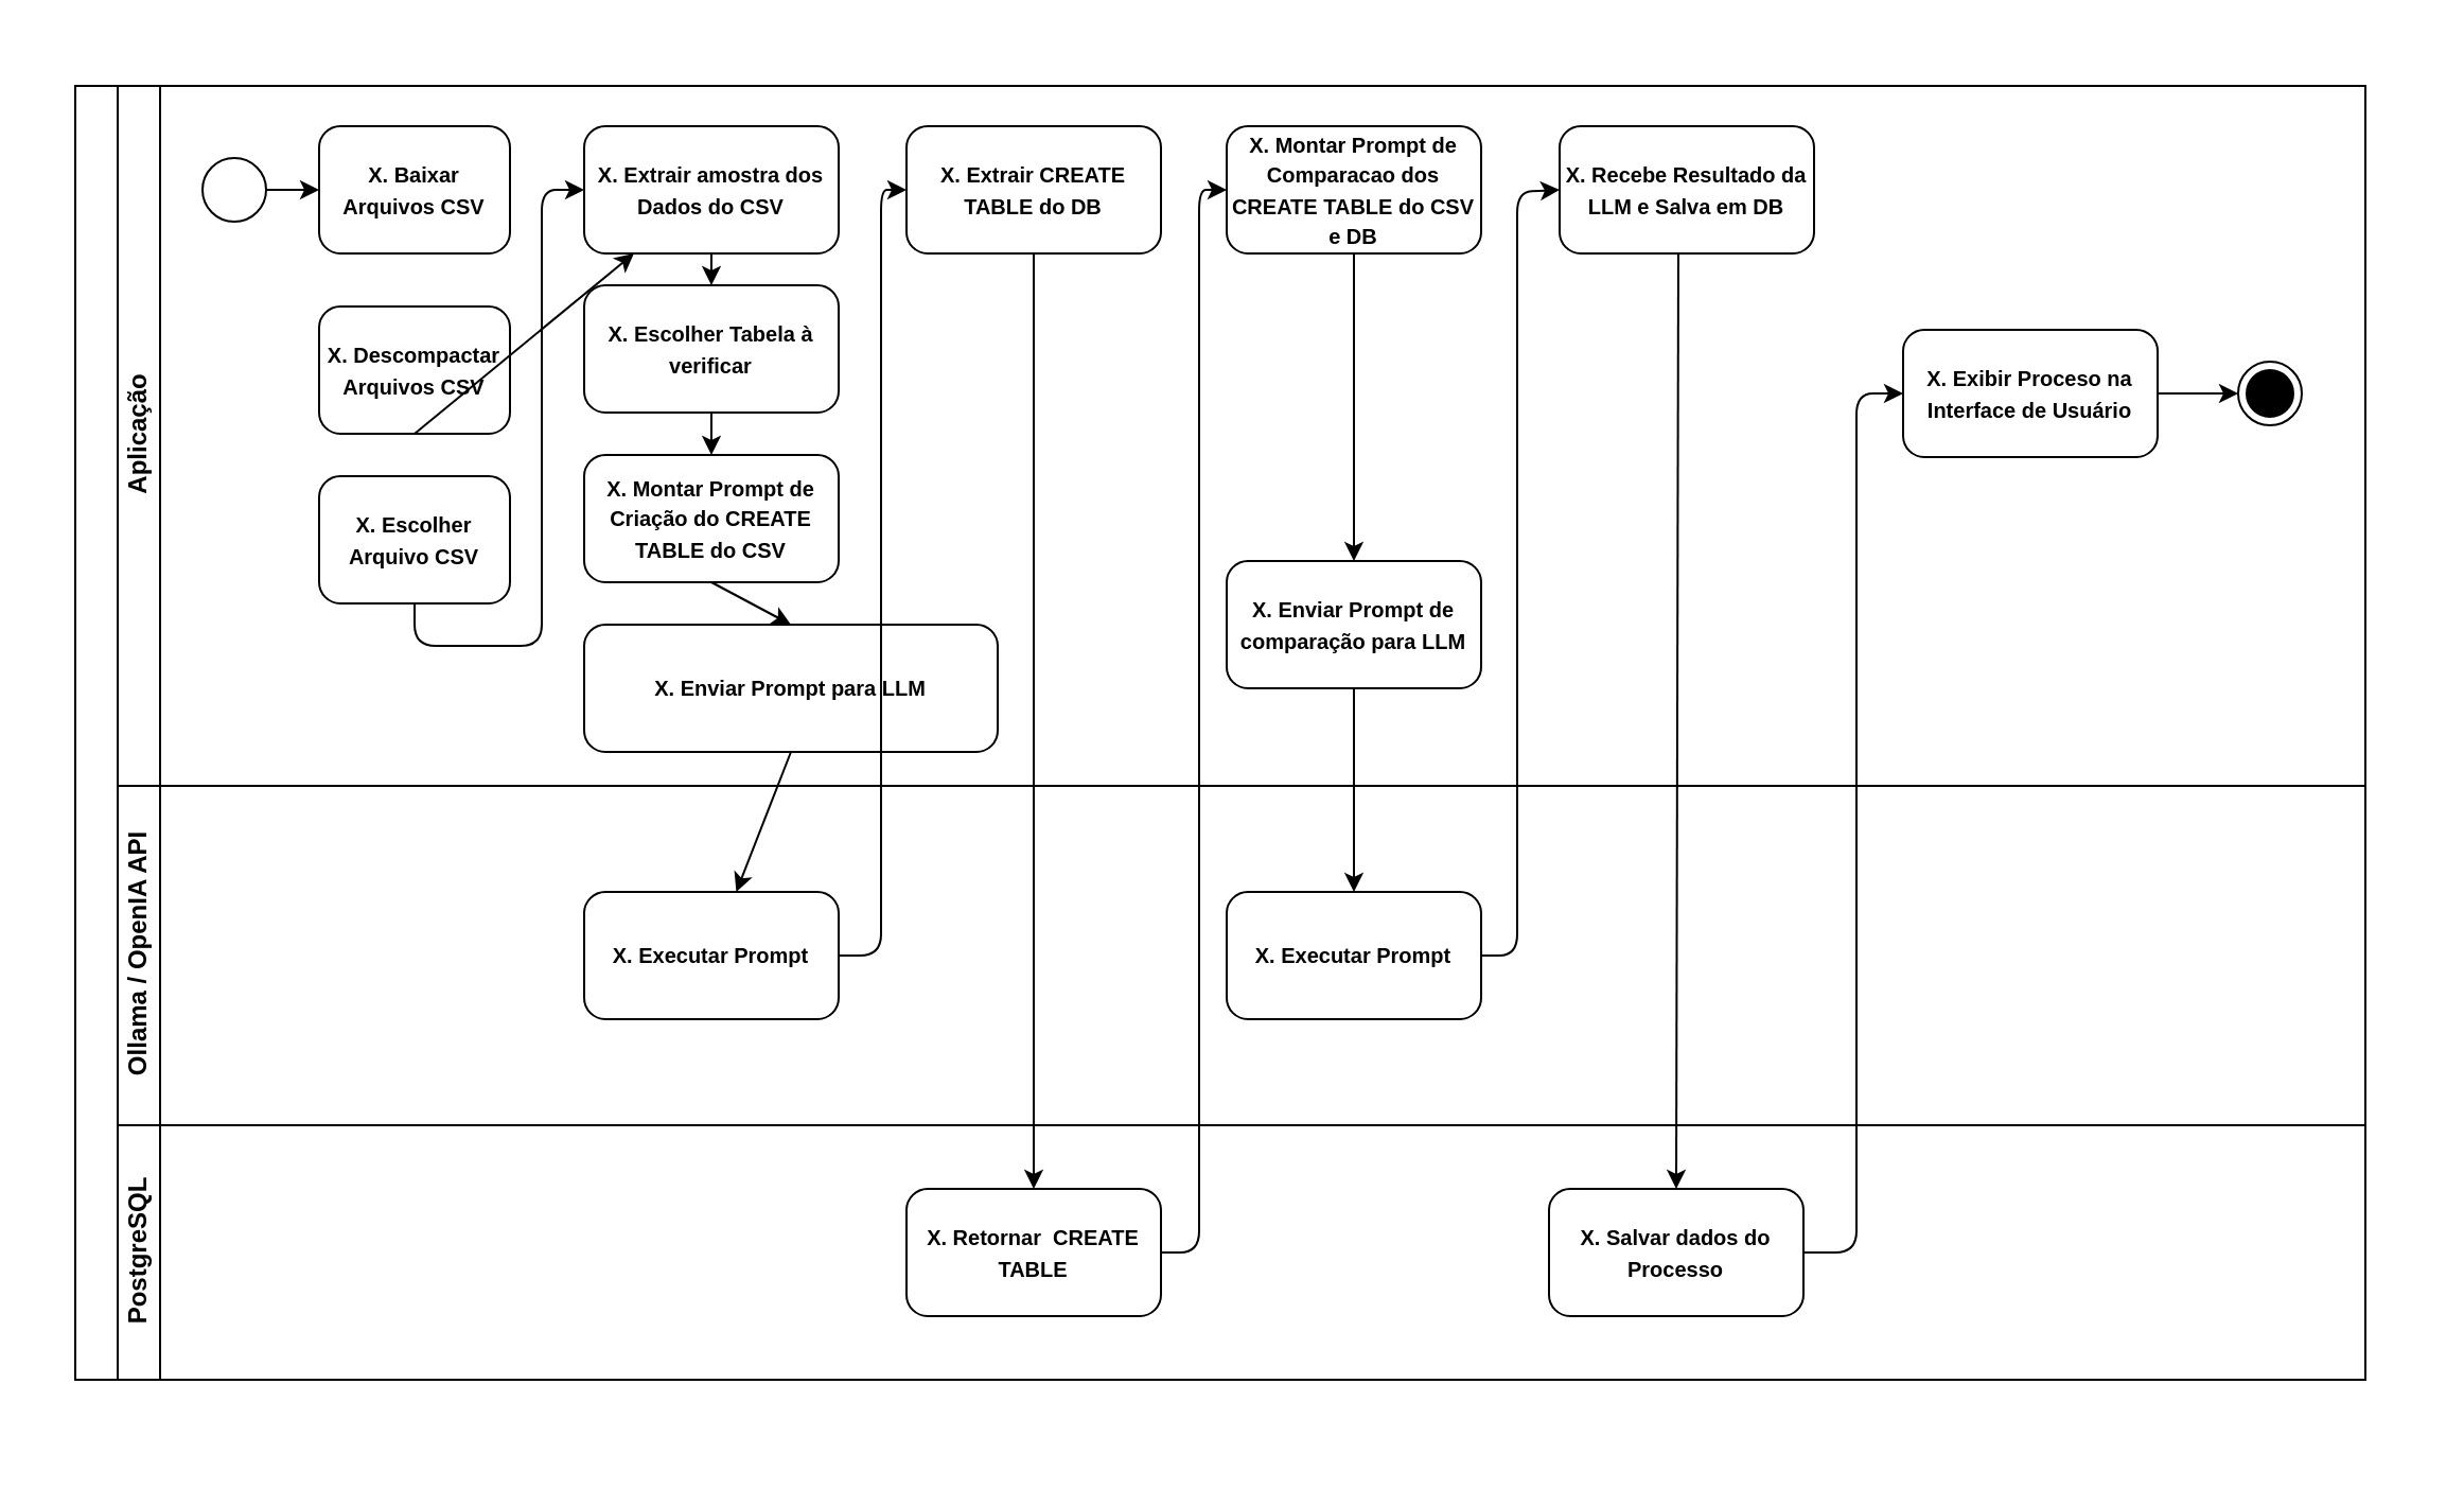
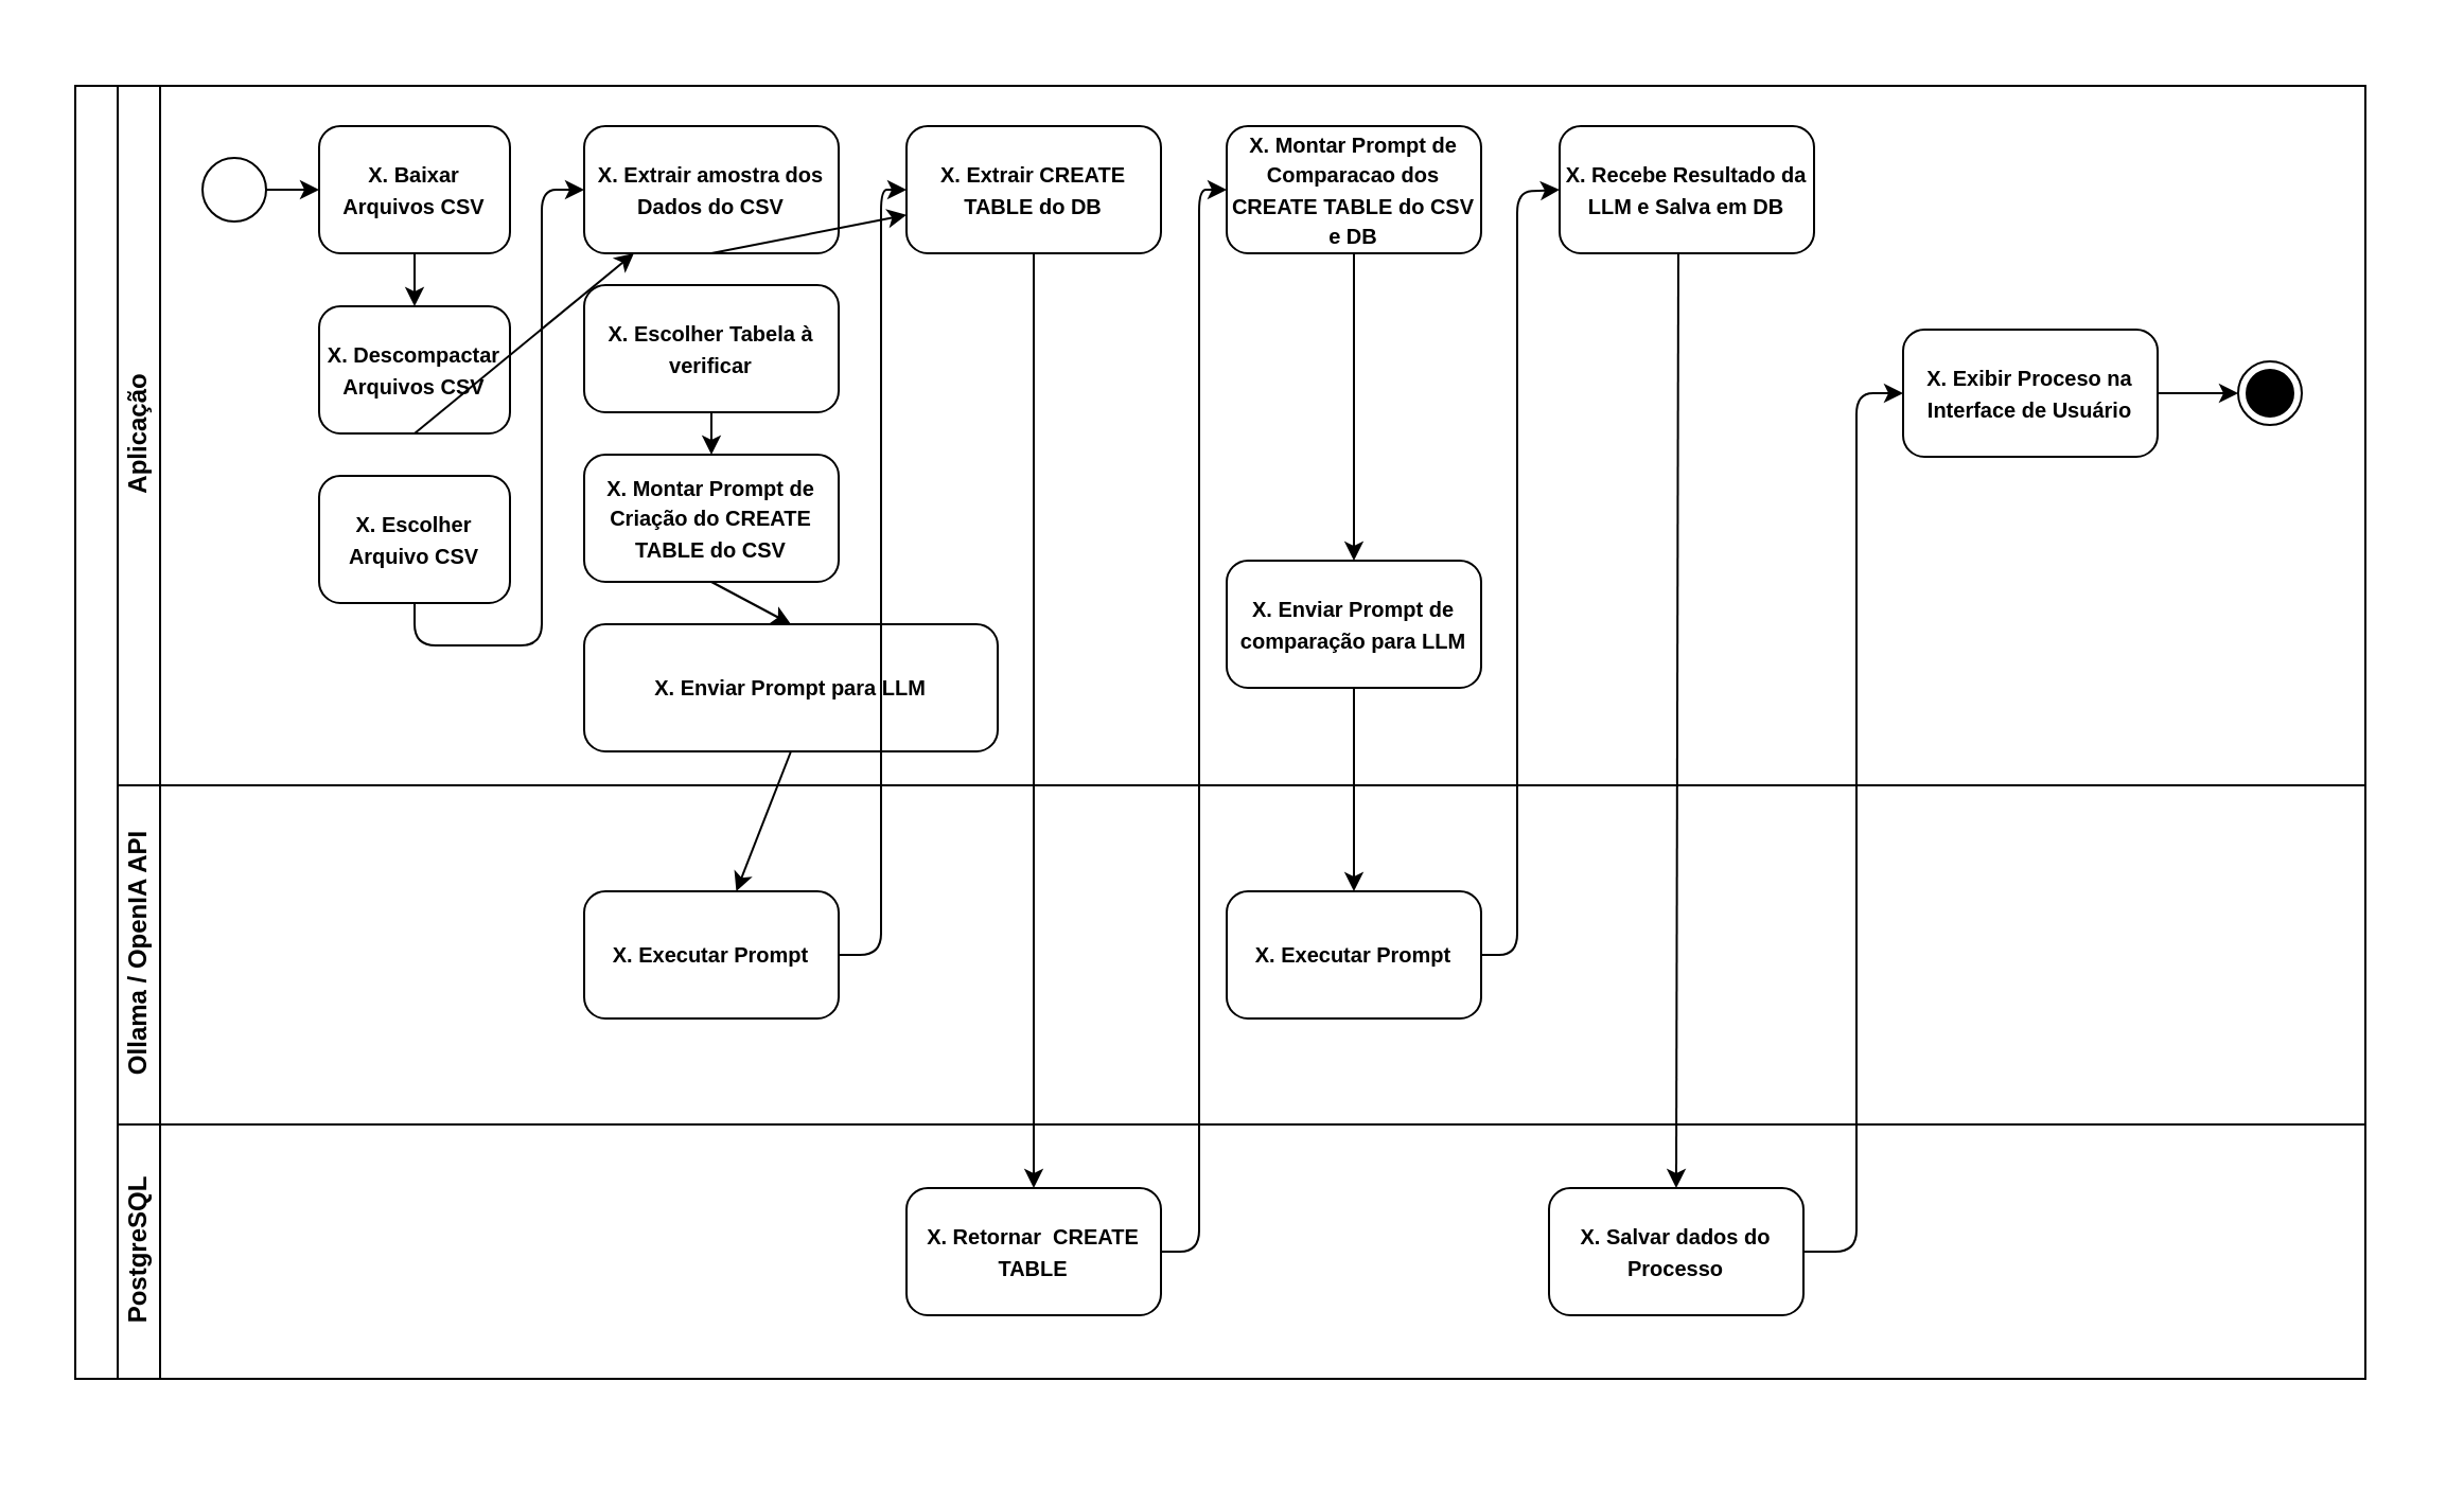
- <mxCell id="16" style="edgeStyle=none;html=1;exitX=0.5;exitY=1;exitDx=0;exitDy=0;exitPerimeter=0;entryX=0.5;entryY=0;entryDx=0;entryDy=0;entryPerimeter=0;" parent="4" source="7" target="15" edge="1"><mxGeometry relative="1" as="geometry" /></mxCell>
+ <mxCell id="16" style="edgeStyle=none;html=1;exitX=0.5;exitY=1;exitDx=0;exitDy=0;exitPerimeter=0;" parent="4" source="7" target="21" edge="1"><mxGeometry relative="1" as="geometry" /></mxCell>
+ <mxCell id="12" style="edgeStyle=none;html=1;exitX=0.5;exitY=1;exitDx=0;exitDy=0;exitPerimeter=0;entryX=0.5;entryY=0;entryDx=0;entryDy=0;entryPerimeter=0;" parent="4" source="9" target="10" edge="1"><mxGeometry relative="1" as="geometry" /></mxCell>
